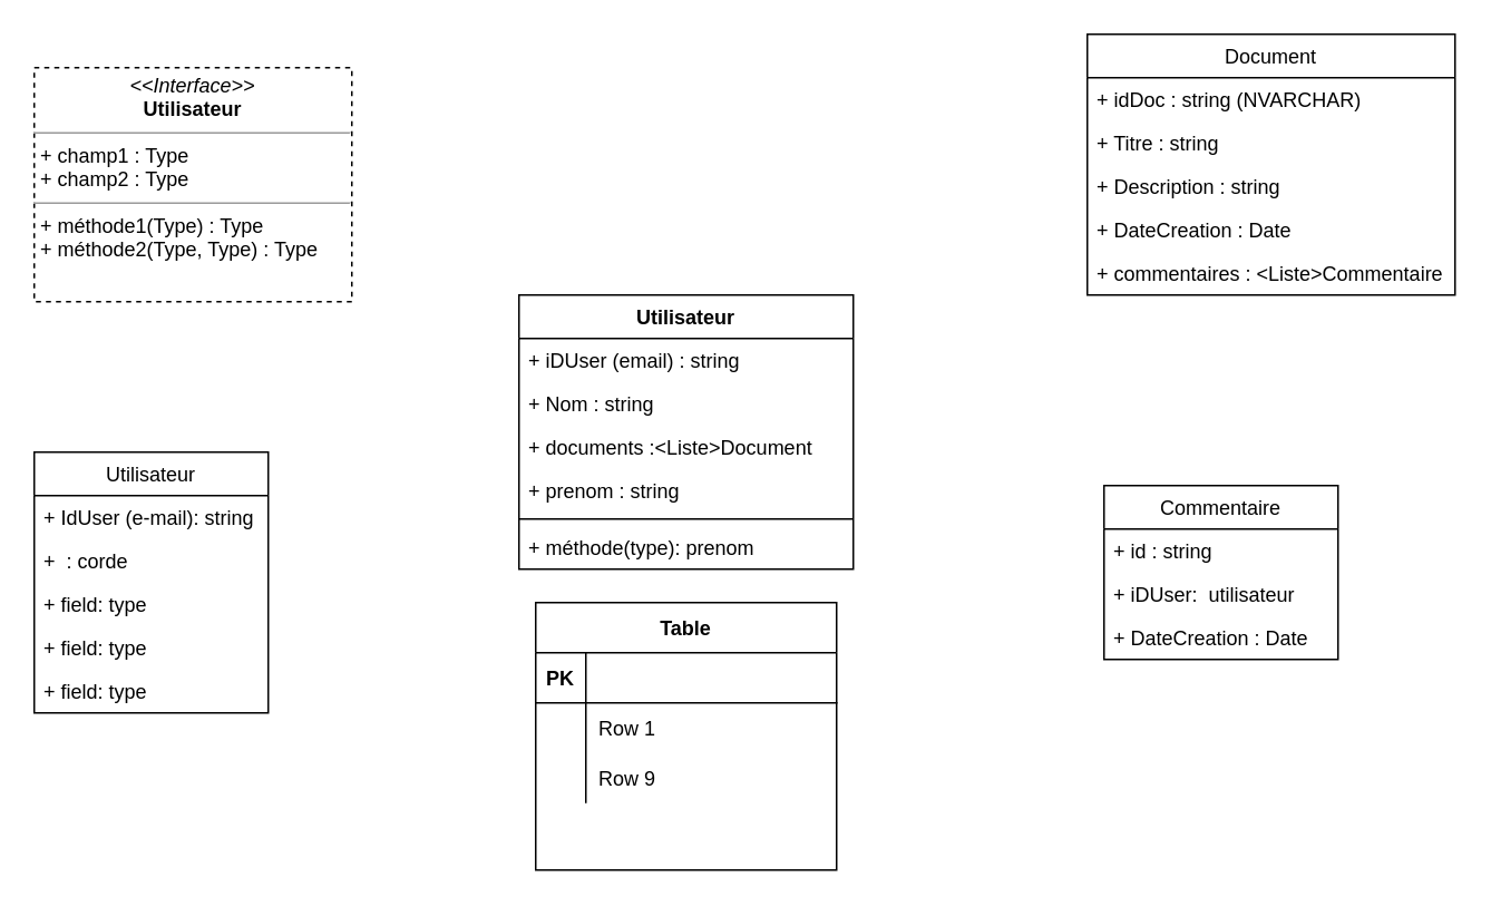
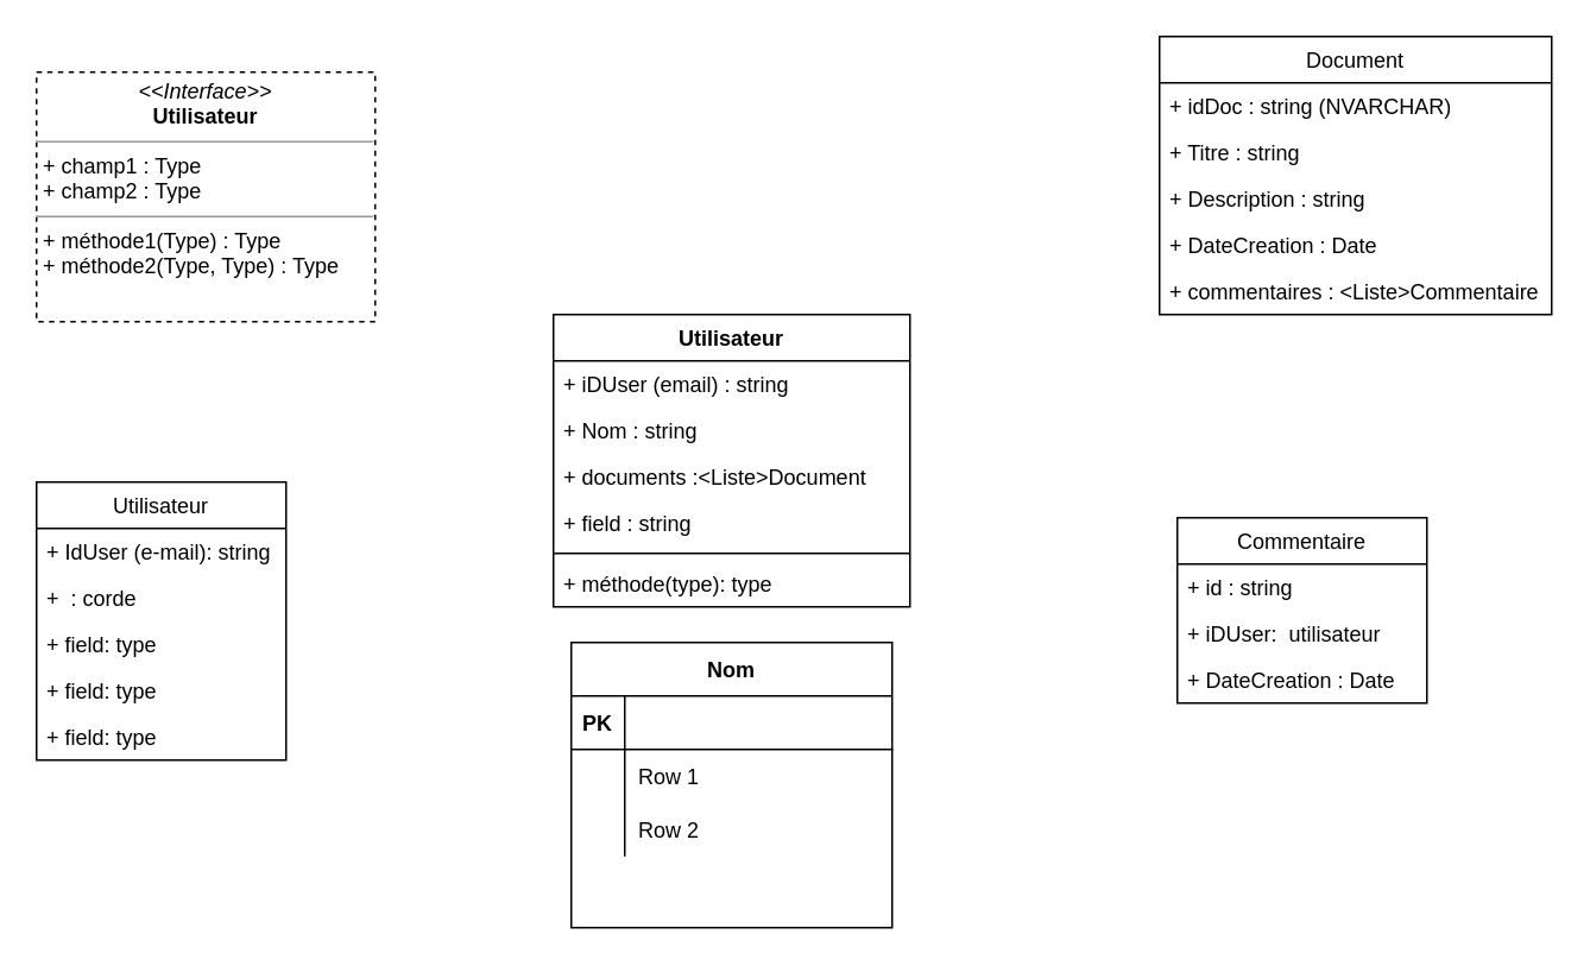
- <mxCell id="17" value="+ prenom : string" style="text;strokeColor=none;fillColor=none;align=left;verticalAlign=top;spacingLeft=4;spacingRight=4;overflow=hidden;rotatable=0;points=[[0,0.5],[1,0.5]];portConstraint=eastwest;" parent="13" vertex="1"><mxGeometry y="104" width="200" height="26" as="geometry" /></mxCell>
+ <mxCell id="17" value="+ field : string" style="text;strokeColor=none;fillColor=none;align=left;verticalAlign=top;spacingLeft=4;spacingRight=4;overflow=hidden;rotatable=0;points=[[0,0.5],[1,0.5]];portConstraint=eastwest;" parent="13" vertex="1"><mxGeometry y="104" width="200" height="26" as="geometry" /></mxCell>
- <mxCell id="19" value="+ méthode(type): prenom" style="text;strokeColor=none;fillColor=none;align=left;verticalAlign=top;spacingLeft=4;spacingRight=4;overflow=hidden;rotatable=0;points=[[0,0.5],[1,0.5]];portConstraint=eastwest;" parent="13" vertex="1"><mxGeometry y="138" width="200" height="26" as="geometry" /></mxCell>
+ <mxCell id="19" value="+ méthode(type): type" style="text;strokeColor=none;fillColor=none;align=left;verticalAlign=top;spacingLeft=4;spacingRight=4;overflow=hidden;rotatable=0;points=[[0,0.5],[1,0.5]];portConstraint=eastwest;" parent="13" vertex="1"><mxGeometry y="138" width="200" height="26" as="geometry" /></mxCell>
- <mxCell id="26" value="Table" style="shape=table;startSize=30;container=1;collapsible=1;childLayout=tableLayout;fixedRows=1;rowLines=0;fontStyle=1;align=center;resizeLast=1;" parent="1" vertex="1"><mxGeometry x="320" y="360" width="180" height="160" as="geometry" /></mxCell>
+ <mxCell id="26" value="Nom" style="shape=table;startSize=30;container=1;collapsible=1;childLayout=tableLayout;fixedRows=1;rowLines=0;fontStyle=1;align=center;resizeLast=1;" parent="1" vertex="1"><mxGeometry x="320" y="360" width="180" height="160" as="geometry" /></mxCell>
- <mxCell id="34" value="Row 9" style="shape=partialRectangle;connectable=0;fillColor=none;top=0;left=0;bottom=0;right=0;align=left;spacingLeft=6;overflow=hidden;" parent="32" vertex="1"><mxGeometry x="30" width="150" height="30" as="geometry" /></mxCell>
+ <mxCell id="34" value="Row 2" style="shape=partialRectangle;connectable=0;fillColor=none;top=0;left=0;bottom=0;right=0;align=left;spacingLeft=6;overflow=hidden;" parent="32" vertex="1"><mxGeometry x="30" width="150" height="30" as="geometry" /></mxCell>
